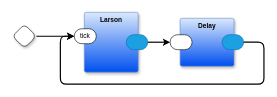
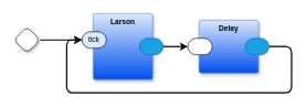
- <mxCell id="8" value="tick" style="rounded=1;whiteSpace=wrap;html=1;sketch=0;points=[[0,0.5,0,0,0],[1,0.5,0,0,0]];arcSize=50;fontFamily=Helvetica;fontSize=11;fontColor=default;" parent="7" vertex="1"><mxGeometry x="-16.75" y="27.5" width="36.75" height="25" as="geometry" /></mxCell>
+ <mxCell id="8" value="tick" style="rounded=1;whiteSpace=wrap;html=1;sketch=0;points=[[0,0.5,0,0,0],[1,0.5,0,0,0]];arcSize=50;fontFamily=Helvetica;fontSize=11;fontColor=default;fillColor=#dae8fc;" parent="7" vertex="1"><mxGeometry x="-16.75" y="27.5" width="36.75" height="25" as="geometry" /></mxCell>
